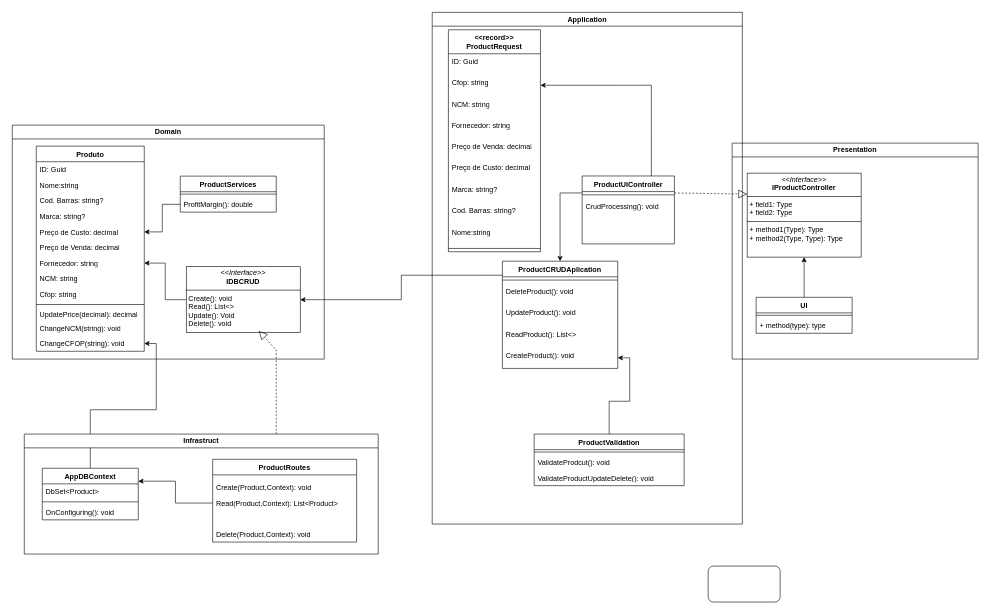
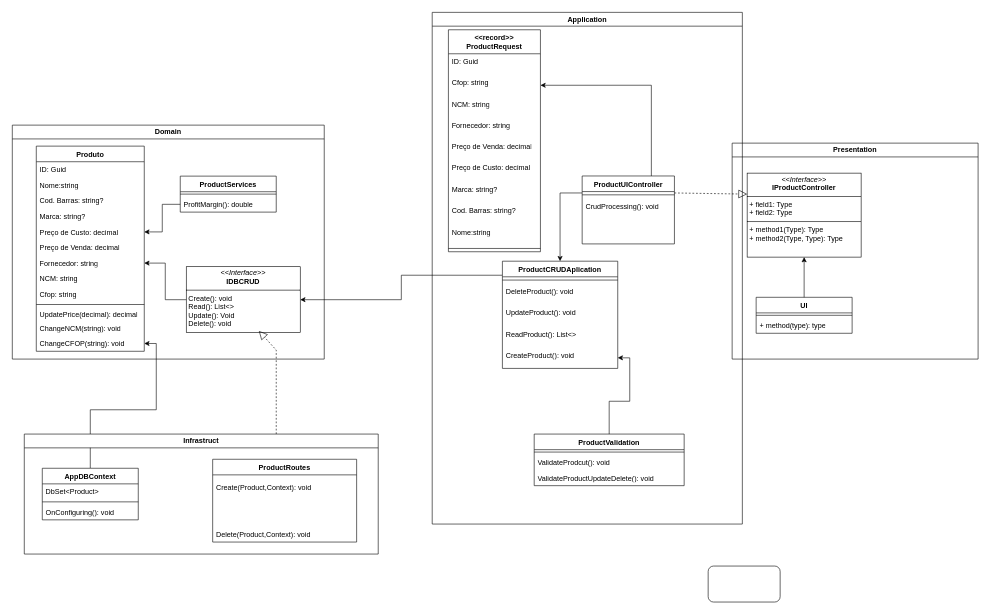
- <mxCell id="21" style="edgeStyle=orthogonalEdgeStyle;rounded=0;orthogonalLoop=1;jettySize=auto;html=1;exitX=0;exitY=0.5;exitDx=0;exitDy=0;entryX=1;entryY=0.25;entryDx=0;entryDy=0;" parent="14" source="24" target="16" edge="1"><mxGeometry relative="1" as="geometry" /></mxCell>
- <mxCell id="24" value="Read(Product,Context): List&amp;lt;Product&amp;gt;" style="text;strokeColor=none;fillColor=none;align=left;verticalAlign=top;spacingLeft=4;spacingRight=4;overflow=hidden;rotatable=0;points=[[0,0.5],[1,0.5]];portConstraint=eastwest;whiteSpace=wrap;html=1;" parent="14" vertex="1"><mxGeometry x="314" y="102" width="240" height="26" as="geometry" /></mxCell>
